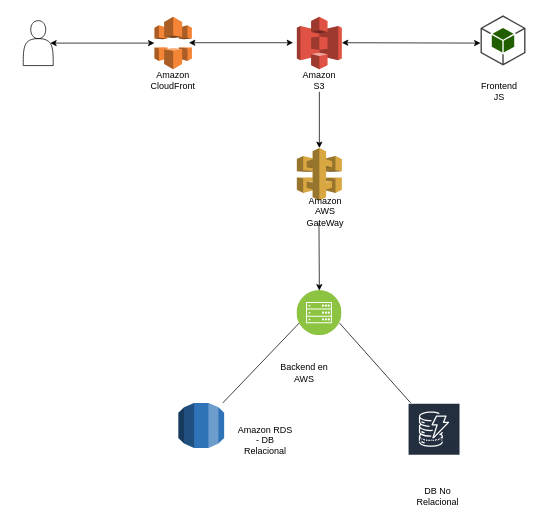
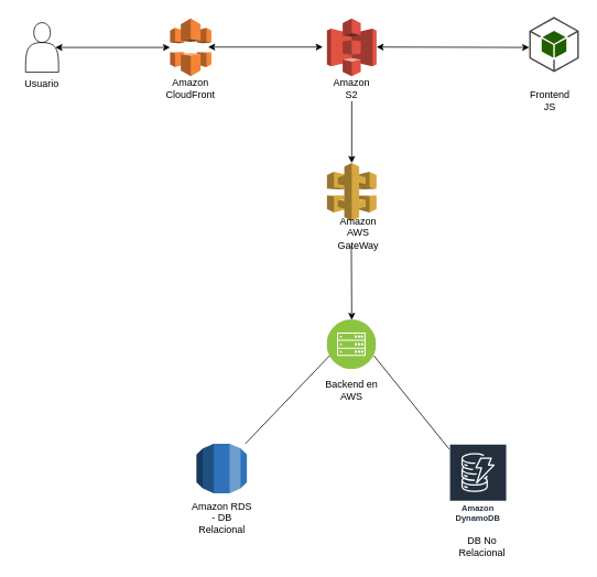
+ <mxCell id="3" value="Usuario" style="text;html=1;align=center;verticalAlign=middle;whiteSpace=wrap;rounded=0;" vertex="1" parent="1"><mxGeometry x="20" y="87" width="60" height="30" as="geometry" /></mxCell>
- <mxCell id="7" value="Amazon S3" style="text;html=1;align=center;verticalAlign=middle;whiteSpace=wrap;rounded=0;" vertex="1" parent="1"><mxGeometry x="395" y="92" width="60" height="30" as="geometry" /></mxCell>
+ <mxCell id="7" value="Amazon S2" style="text;html=1;align=center;verticalAlign=middle;whiteSpace=wrap;rounded=0;" vertex="1" parent="1"><mxGeometry x="395" y="92" width="60" height="30" as="geometry" /></mxCell>
- <mxCell id="13" value="Backend en AWS" style="text;html=1;align=center;verticalAlign=middle;whiteSpace=wrap;rounded=0;" vertex="1" parent="1"><mxGeometry x="370" y="482" width="70" height="30" as="geometry" /></mxCell>
+ <mxCell id="13" value="Backend en AWS" style="text;html=1;align=center;verticalAlign=middle;whiteSpace=wrap;rounded=0;" vertex="1" parent="1"><mxGeometry x="390" y="457" width="70" height="30" as="geometry" /></mxCell>
- <mxCell id="16" value="Amazon DynamoDB" style="sketch=0;outlineConnect=0;fontColor=#232F3E;gradientColor=none;strokeColor=#ffffff;fillColor=#232F3E;dashed=0;verticalLabelPosition=middle;verticalAlign=bottom;align=center;html=1;whiteSpace=wrap;fontSize=10;fontStyle=1;spacing=3;shape=mxgraph.aws4.productIcon;prIcon=mxgraph.aws4.dynamodb;" vertex="1" parent="1"><mxGeometry x="543" y="537" width="70" height="70" as="geometry" /></mxCell>
+ <mxCell id="16" value="Amazon DynamoDB" style="sketch=0;outlineConnect=0;fontColor=#232F3E;gradientColor=none;strokeColor=#ffffff;fillColor=#232F3E;dashed=0;verticalLabelPosition=middle;verticalAlign=bottom;align=center;html=1;whiteSpace=wrap;fontSize=10;fontStyle=1;spacing=3;shape=mxgraph.aws4.productIcon;prIcon=mxgraph.aws4.dynamodb;" vertex="1" parent="1"><mxGeometry x="543" y="537" width="70" height="100" as="geometry" /></mxCell>
- <mxCell id="15" value="Amazon RDS - DB Relacional" style="text;html=1;align=center;verticalAlign=middle;whiteSpace=wrap;rounded=0;" vertex="1" parent="1"><mxGeometry x="314.5" y="567" width="76" height="40" as="geometry" /></mxCell>
+ <mxCell id="15" value="Amazon RDS - DB Relacional" style="text;html=1;align=center;verticalAlign=middle;whiteSpace=wrap;rounded=0;" vertex="1" parent="1"><mxGeometry x="229.5" y="607" width="76" height="40" as="geometry" /></mxCell>
